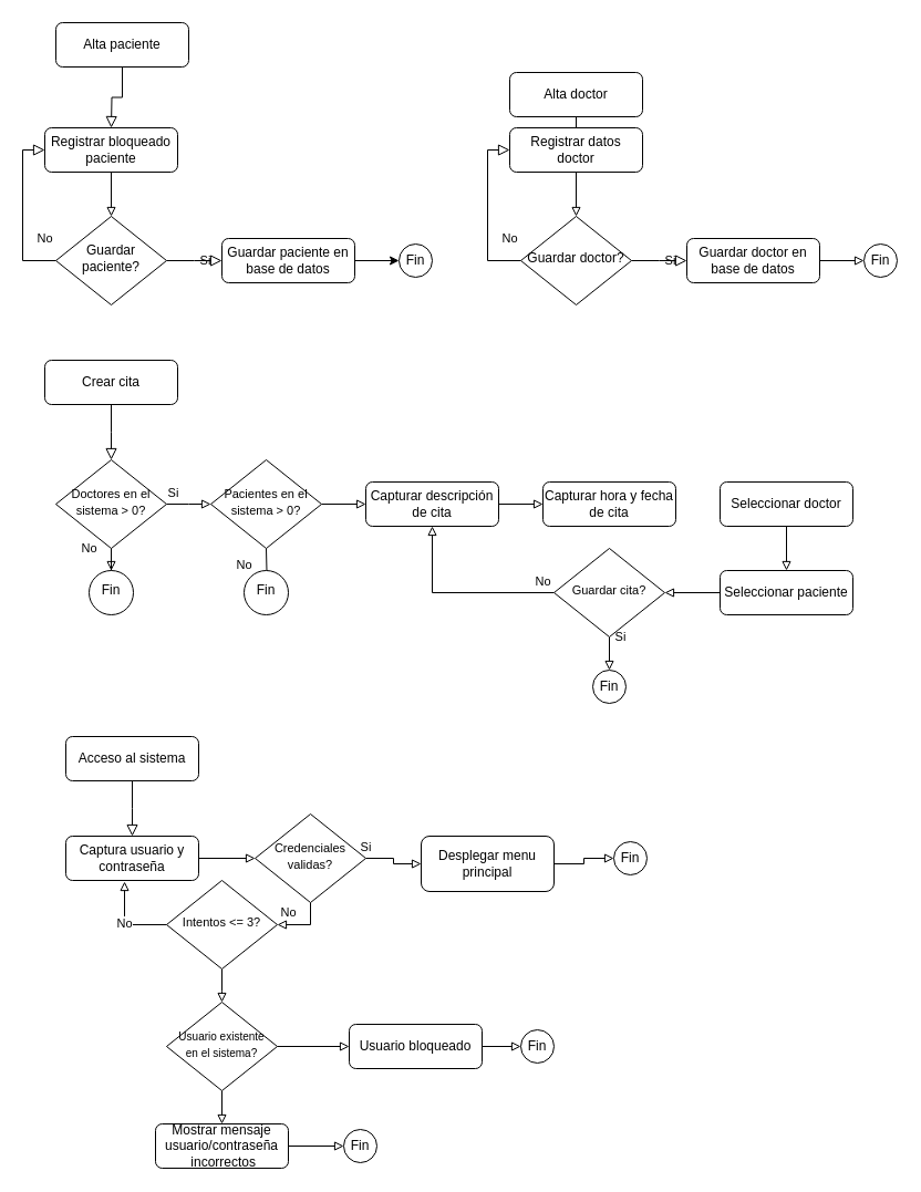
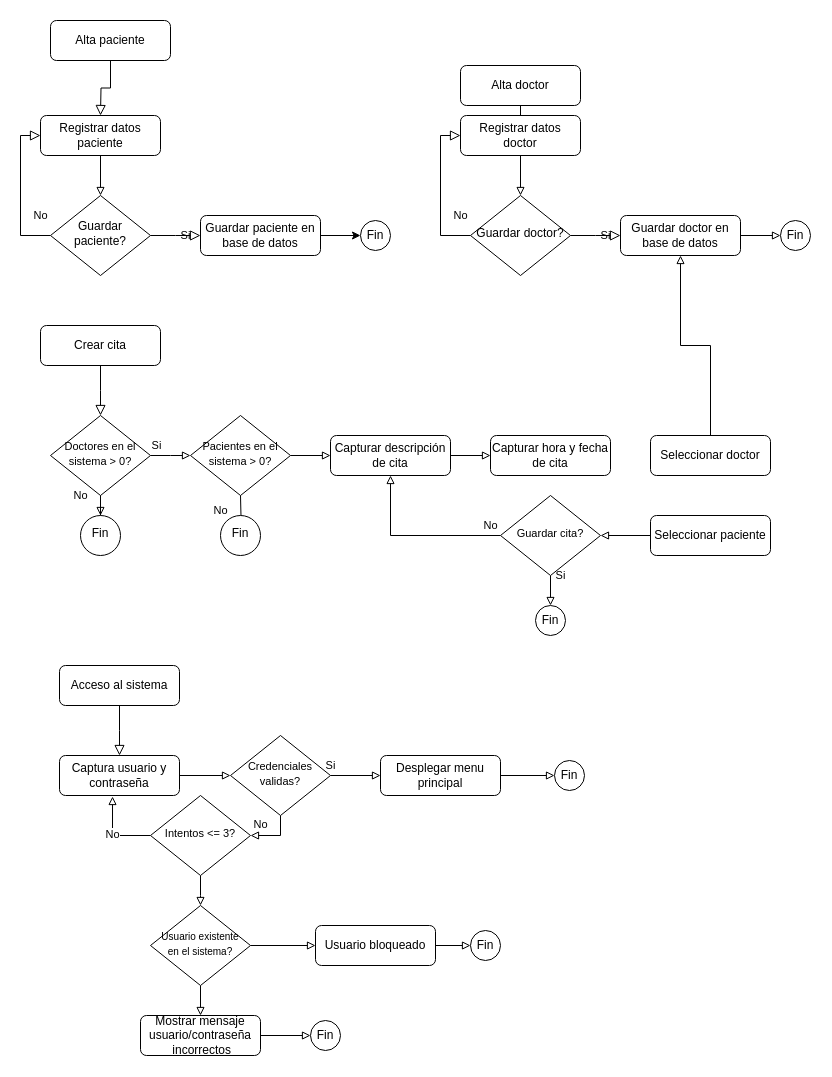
- <mxCell id="5" value="Registrar bloqueado paciente" style="rounded=1;whiteSpace=wrap;html=1;fontSize=12;glass=0;strokeWidth=1;shadow=0;" parent="1" vertex="1"><mxGeometry x="40" y="115" width="120" height="40" as="geometry" /></mxCell>
+ <mxCell id="5" value="Registrar datos paciente" style="rounded=1;whiteSpace=wrap;html=1;fontSize=12;glass=0;strokeWidth=1;shadow=0;" parent="1" vertex="1"><mxGeometry x="40" y="115" width="120" height="40" as="geometry" /></mxCell>
- <mxCell id="35" value="" style="edgeStyle=orthogonalEdgeStyle;rounded=0;orthogonalLoop=1;jettySize=auto;html=1;endArrow=block;endFill=0;" edge="1" parent="1" source="36" target="38"><mxGeometry relative="1" as="geometry" /></mxCell>
+ <mxCell id="35" value="" style="edgeStyle=orthogonalEdgeStyle;rounded=0;orthogonalLoop=1;jettySize=auto;html=1;endArrow=block;endFill=0;" edge="1" parent="1" source="36" target="21"><mxGeometry relative="1" as="geometry" /></mxCell>
- <mxCell id="52" value="Desplegar menu principal" style="rounded=1;whiteSpace=wrap;html=1;fontSize=12;glass=0;strokeWidth=1;shadow=0;" vertex="1" parent="1"><mxGeometry x="380" y="755" width="120" height="50" as="geometry" /></mxCell>
+ <mxCell id="52" value="Desplegar menu principal" style="rounded=1;whiteSpace=wrap;html=1;fontSize=12;glass=0;strokeWidth=1;shadow=0;" vertex="1" parent="1"><mxGeometry x="380" y="755" width="120" height="40" as="geometry" /></mxCell>
